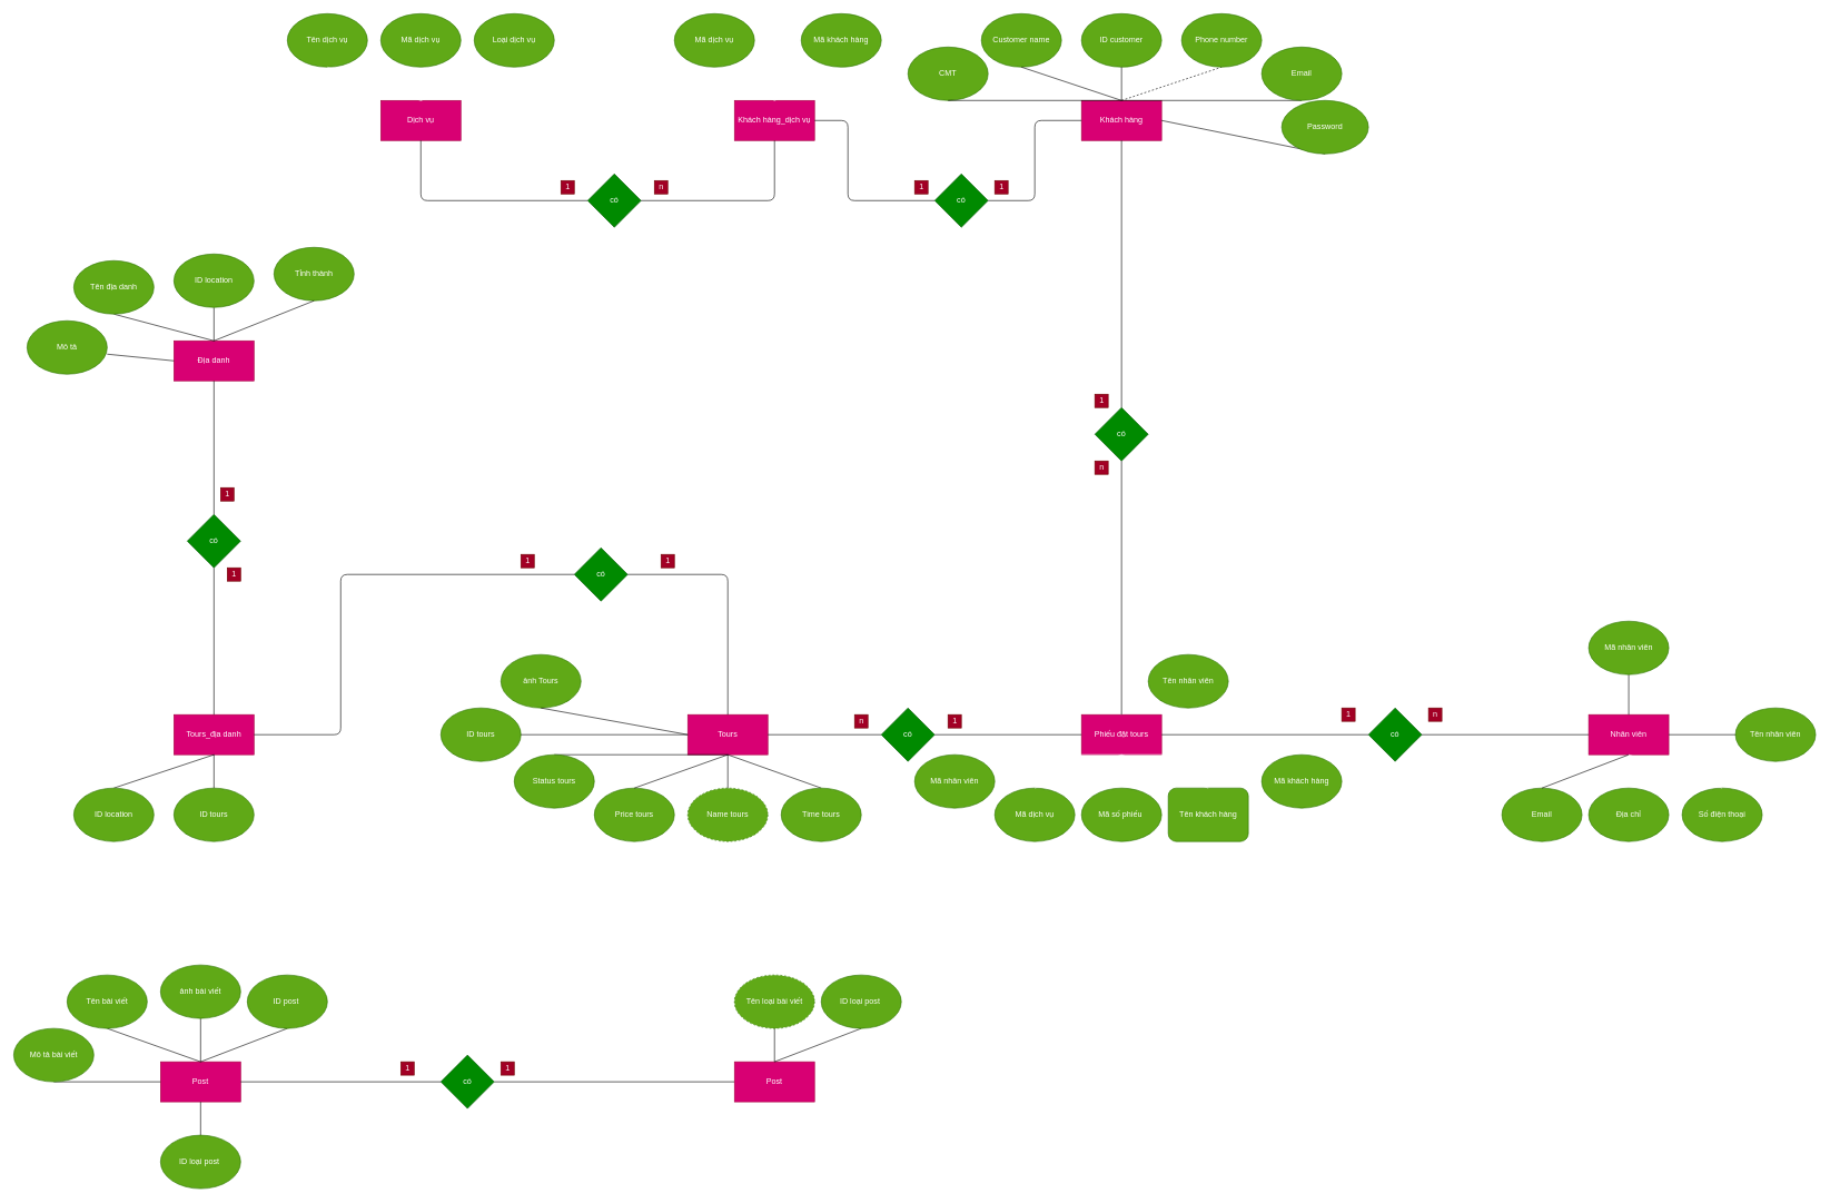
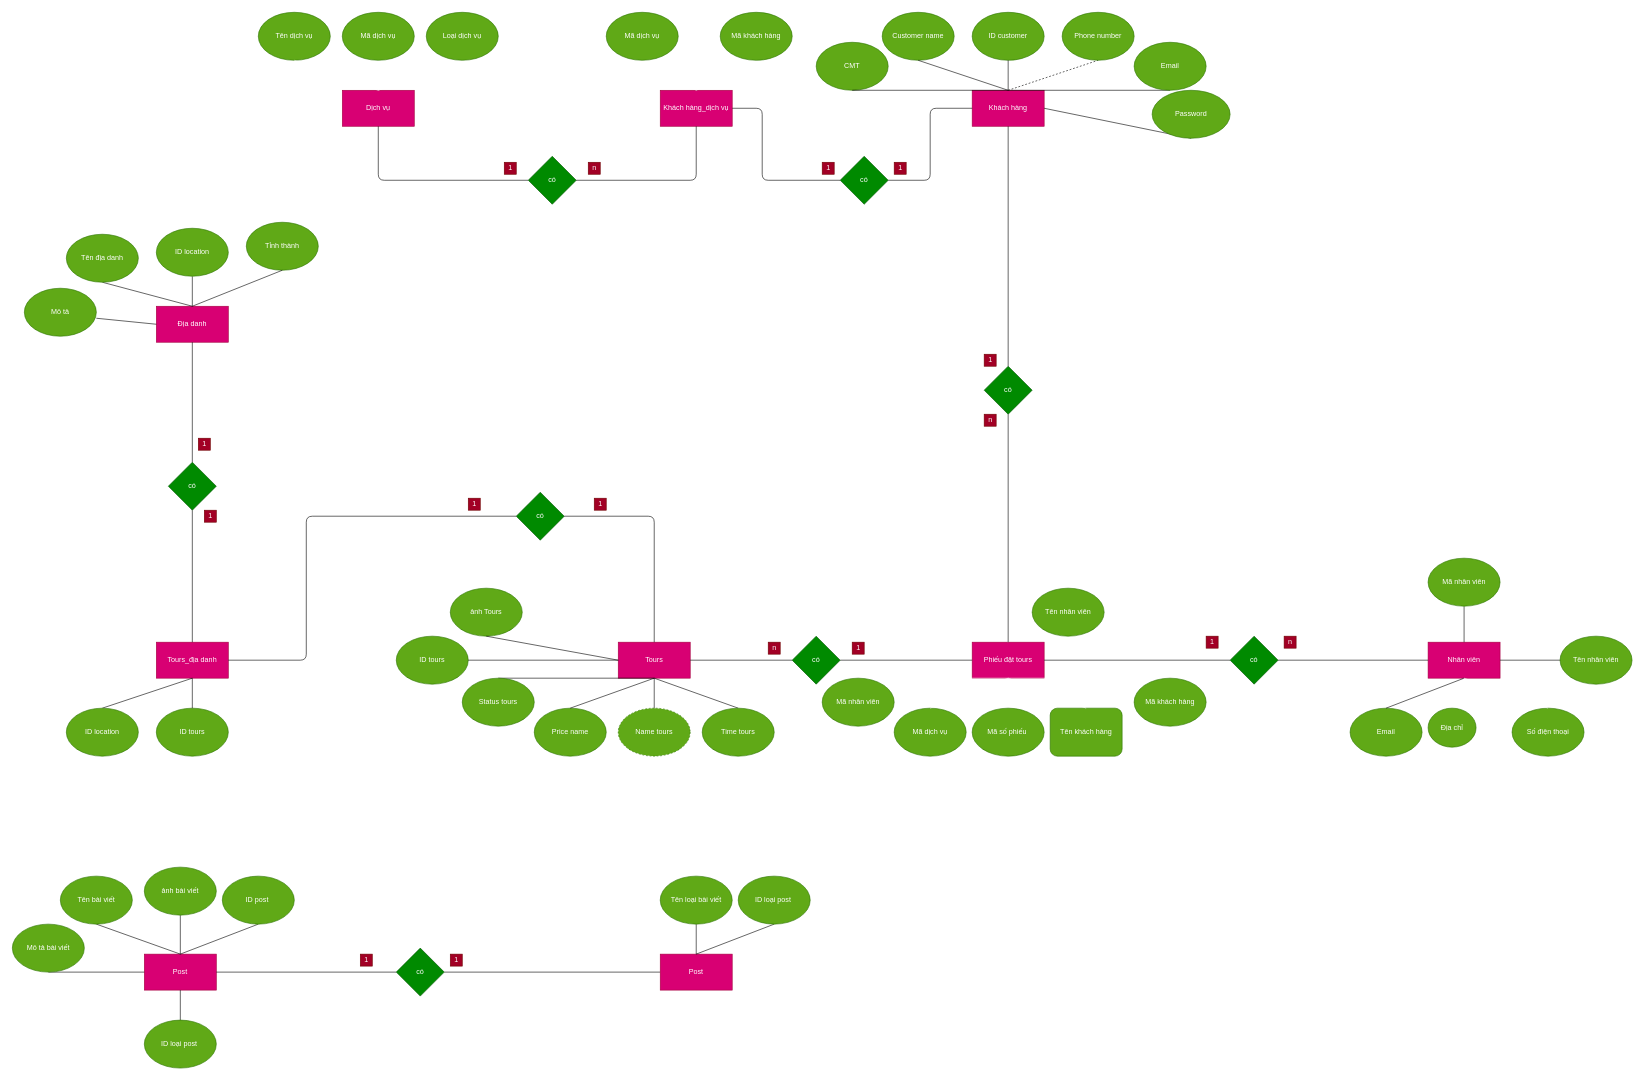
- <mxCell id="58" value="Price tours" style="ellipse;whiteSpace=wrap;html=1;rounded=0;sketch=0;fillColor=#60a917;strokeColor=#2D7600;fontColor=#ffffff;" vertex="1" parent="1"><mxGeometry x="890" y="1180" width="120" height="80" as="geometry" /></mxCell>
+ <mxCell id="58" value="Price name" style="ellipse;whiteSpace=wrap;html=1;rounded=0;sketch=0;fillColor=#60a917;strokeColor=#2D7600;fontColor=#ffffff;" vertex="1" parent="1"><mxGeometry x="890" y="1180" width="120" height="80" as="geometry" /></mxCell>
- <mxCell id="81" value="Địa chỉ" style="ellipse;whiteSpace=wrap;html=1;rounded=0;sketch=0;fillColor=#60a917;strokeColor=#2D7600;fontColor=#ffffff;" vertex="1" parent="1"><mxGeometry x="2380" y="1180" width="120" height="80" as="geometry" /></mxCell>
+ <mxCell id="81" value="Địa chỉ" style="ellipse;whiteSpace=wrap;html=1;rounded=0;sketch=0;fillColor=#60a917;strokeColor=#2D7600;fontColor=#ffffff;" vertex="1" parent="1"><mxGeometry x="2380" y="1180" width="80" height="65" as="geometry" /></mxCell>
- <mxCell id="131" value="Tên loại bài viết" style="ellipse;whiteSpace=wrap;html=1;rounded=0;sketch=0;fillColor=#60a917;strokeColor=#2D7600;fontColor=#ffffff;dashed=1;" vertex="1" parent="1"><mxGeometry x="1100" y="1460" width="120" height="80" as="geometry" /></mxCell>
+ <mxCell id="131" value="Tên loại bài viết" style="ellipse;whiteSpace=wrap;html=1;rounded=0;sketch=0;fillColor=#60a917;strokeColor=#2D7600;fontColor=#ffffff;" vertex="1" parent="1"><mxGeometry x="1100" y="1460" width="120" height="80" as="geometry" /></mxCell>
